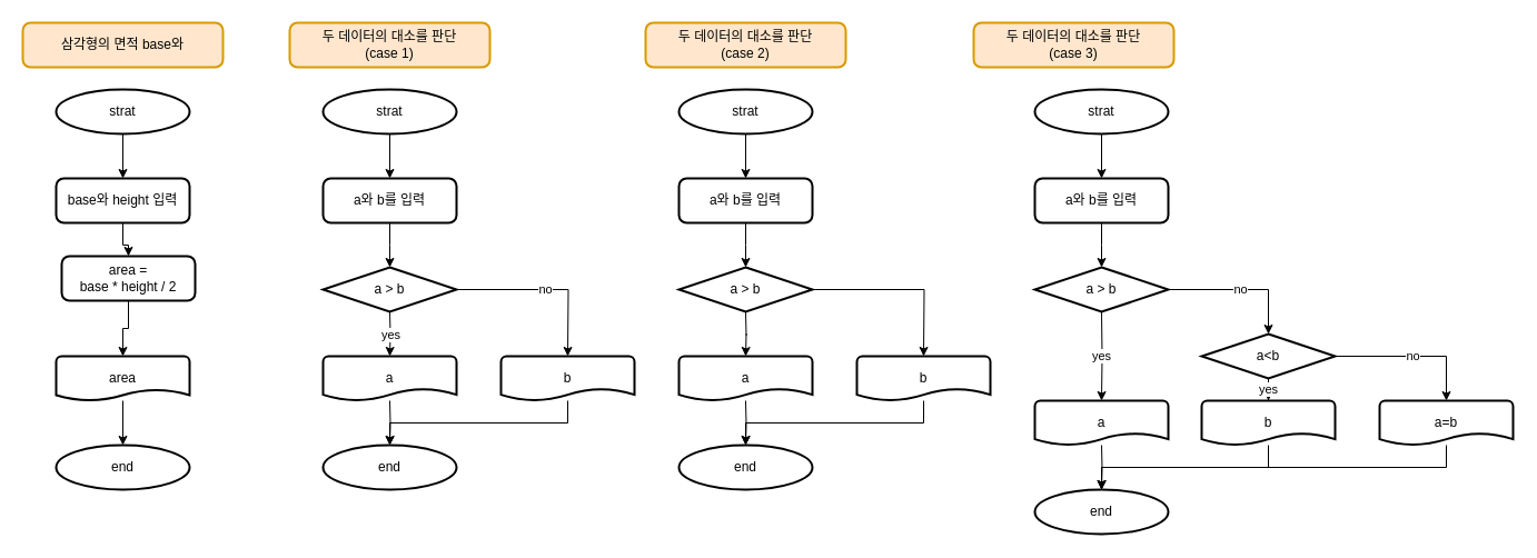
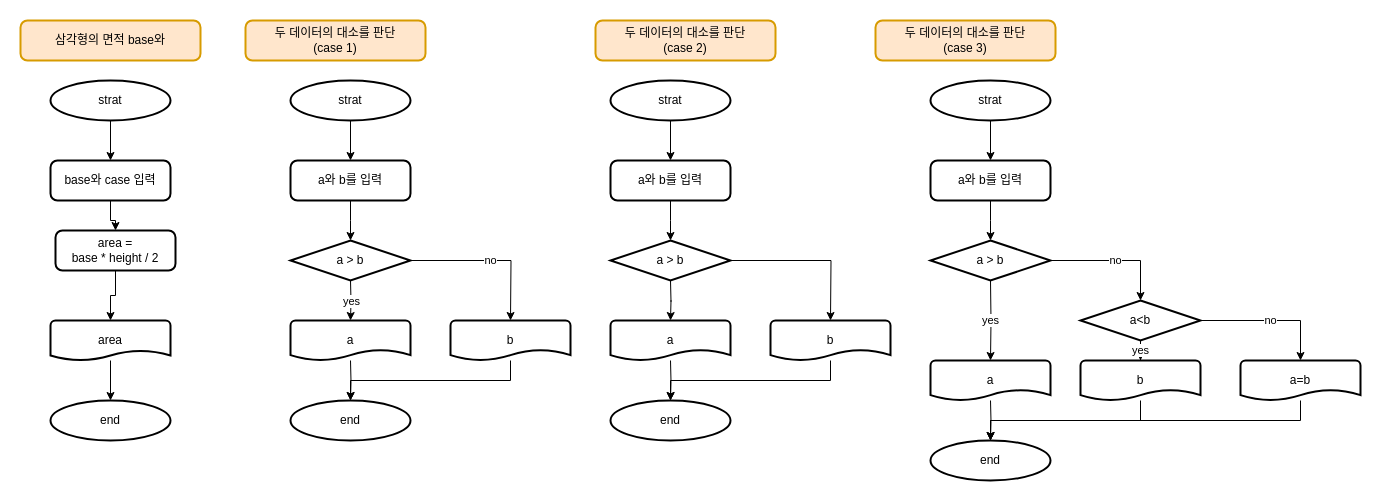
- <mxCell id="12" value="두 데이터의 대소를 판단&lt;br&gt;(case 1)" style="rounded=1;whiteSpace=wrap;html=1;absoluteArcSize=1;arcSize=14;strokeWidth=2;fillColor=#ffe6cc;strokeColor=#d79b00;" parent="1" vertex="1"><mxGeometry x="260" y="20" width="180" height="40" as="geometry" /></mxCell>
+ <mxCell id="12" value="두 데이터의 대소를 판단&lt;br&gt;(case 1)" style="rounded=1;whiteSpace=wrap;html=1;absoluteArcSize=1;arcSize=14;strokeWidth=2;fillColor=#ffe6cc;strokeColor=#d79b00;" parent="1" vertex="1"><mxGeometry x="245" y="20" width="180" height="40" as="geometry" /></mxCell>
- <mxCell id="25" value="두 데이터의 대소를 판단&lt;br&gt;(case 2)" style="rounded=1;whiteSpace=wrap;html=1;absoluteArcSize=1;arcSize=14;strokeWidth=2;fillColor=#ffe6cc;strokeColor=#d79b00;" vertex="1" parent="1"><mxGeometry x="580" y="20" width="180" height="40" as="geometry" /></mxCell>
+ <mxCell id="25" value="두 데이터의 대소를 판단&lt;br&gt;(case 2)" style="rounded=1;whiteSpace=wrap;html=1;absoluteArcSize=1;arcSize=14;strokeWidth=2;fillColor=#ffe6cc;strokeColor=#d79b00;" vertex="1" parent="1"><mxGeometry x="595" y="20" width="180" height="40" as="geometry" /></mxCell>
- <mxCell id="6" value="base와 height 입력" style="rounded=1;whiteSpace=wrap;html=1;absoluteArcSize=1;arcSize=14;strokeWidth=2;" parent="1" vertex="1"><mxGeometry x="50" y="160" width="120" height="40" as="geometry" /></mxCell>
+ <mxCell id="6" value="base와 case 입력" style="rounded=1;whiteSpace=wrap;html=1;absoluteArcSize=1;arcSize=14;strokeWidth=2;" parent="1" vertex="1"><mxGeometry x="50" y="160" width="120" height="40" as="geometry" /></mxCell>
